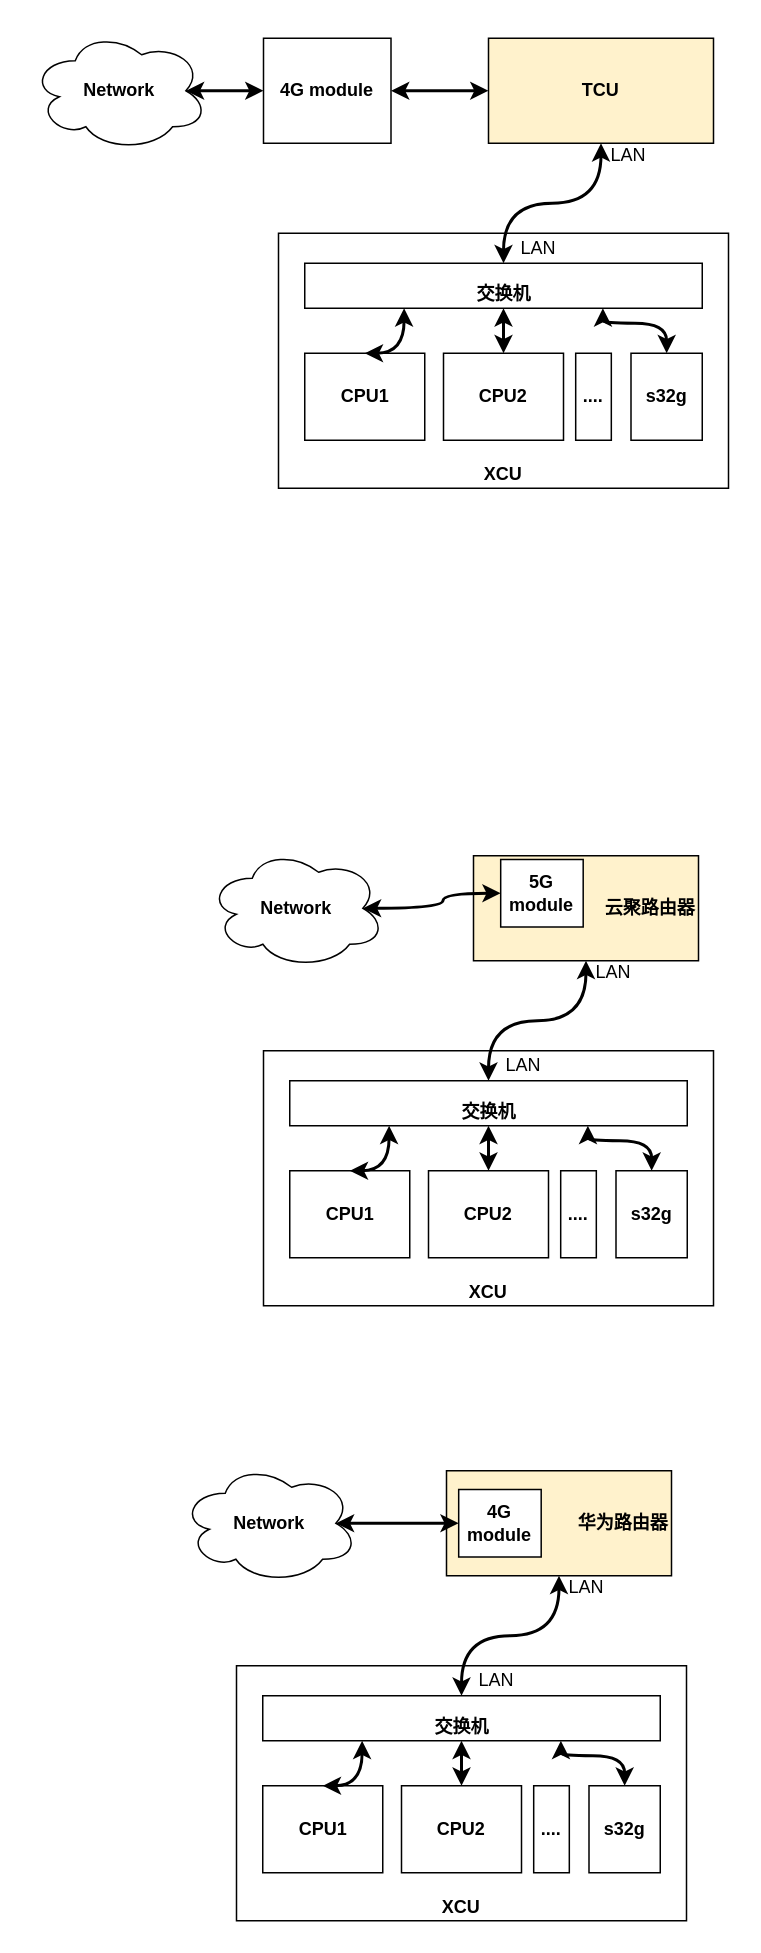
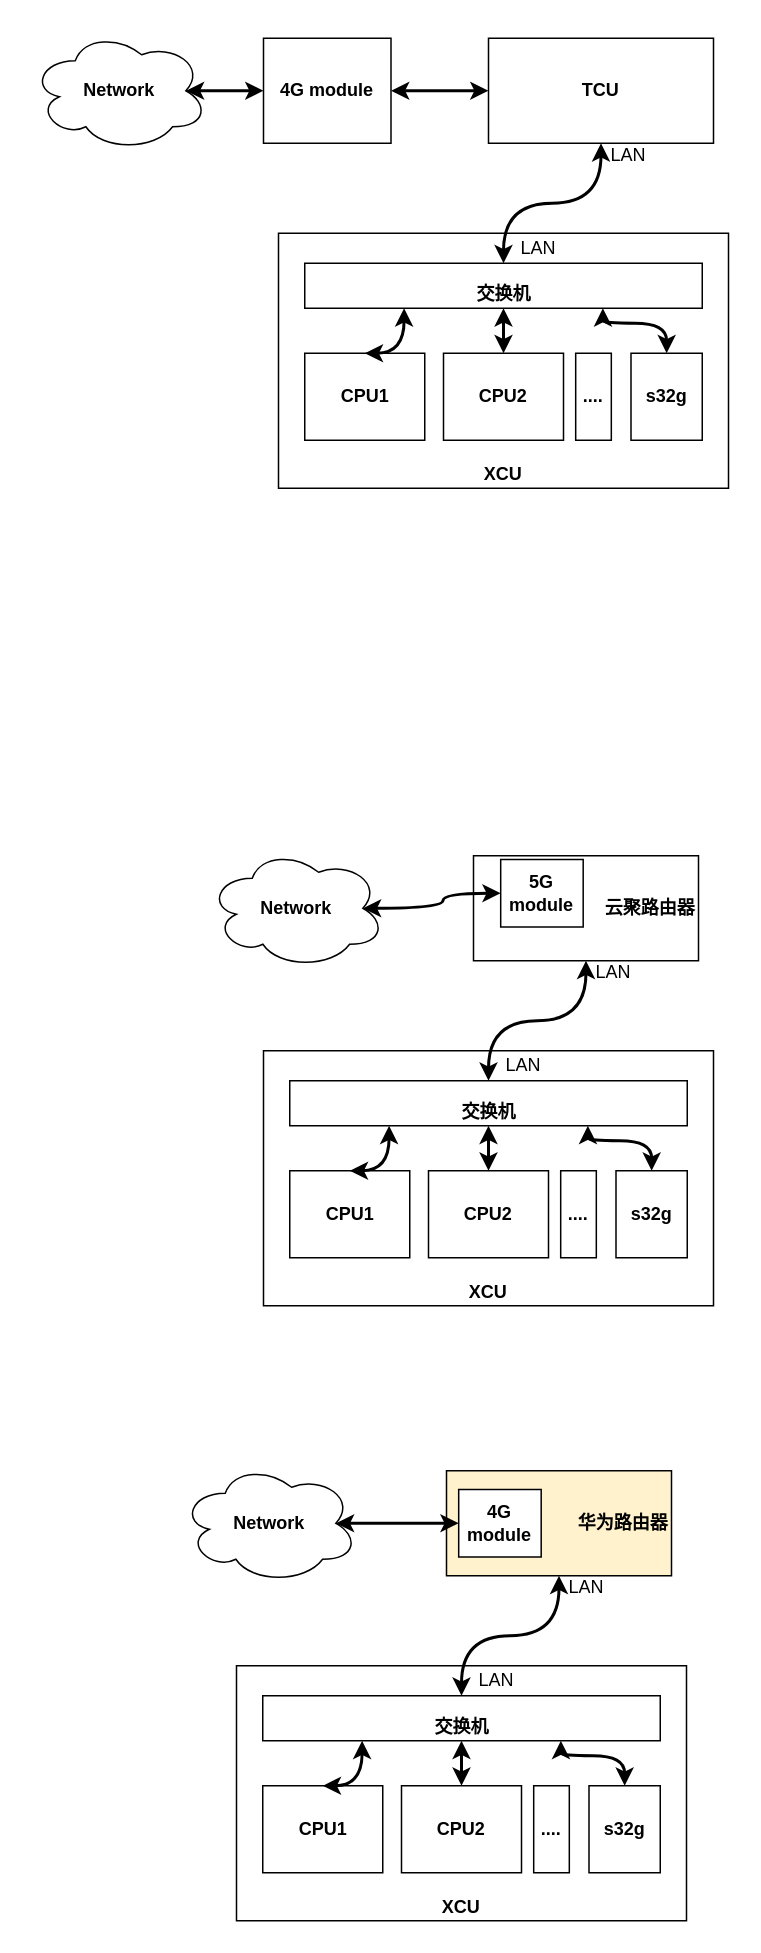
- <mxCell id="2" value="TCU" style="rounded=0;whiteSpace=wrap;html=1;fontStyle=1;fillColor=#fff2cc;" parent="1" vertex="1"><mxGeometry x="325" y="25" width="150" height="70" as="geometry" /></mxCell>
+ <mxCell id="2" value="TCU" style="rounded=0;whiteSpace=wrap;html=1;fontStyle=1" parent="1" vertex="1"><mxGeometry x="325" y="25" width="150" height="70" as="geometry" /></mxCell>
- <mxCell id="19" value="云聚路由器" style="rounded=0;whiteSpace=wrap;html=1;fontStyle=1;align=right;fillColor=#fff2cc;" vertex="1" parent="1"><mxGeometry x="315" y="570" width="150" height="70" as="geometry" /></mxCell>
+ <mxCell id="19" value="云聚路由器" style="rounded=0;whiteSpace=wrap;html=1;fontStyle=1;align=right;" vertex="1" parent="1"><mxGeometry x="315" y="570" width="150" height="70" as="geometry" /></mxCell>
